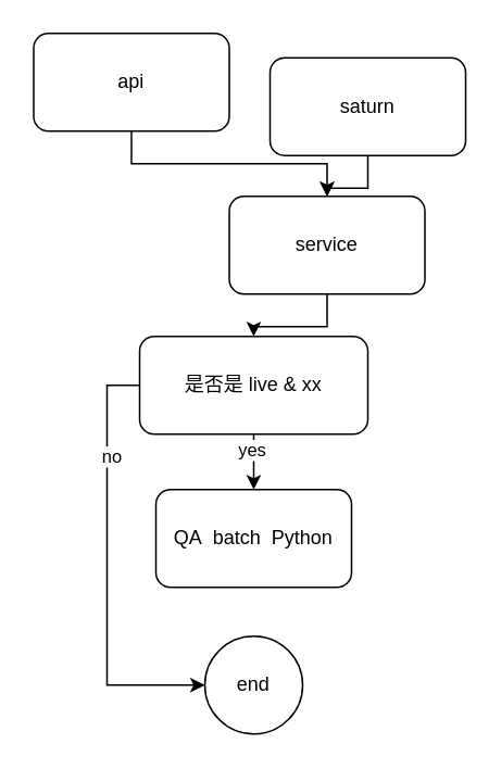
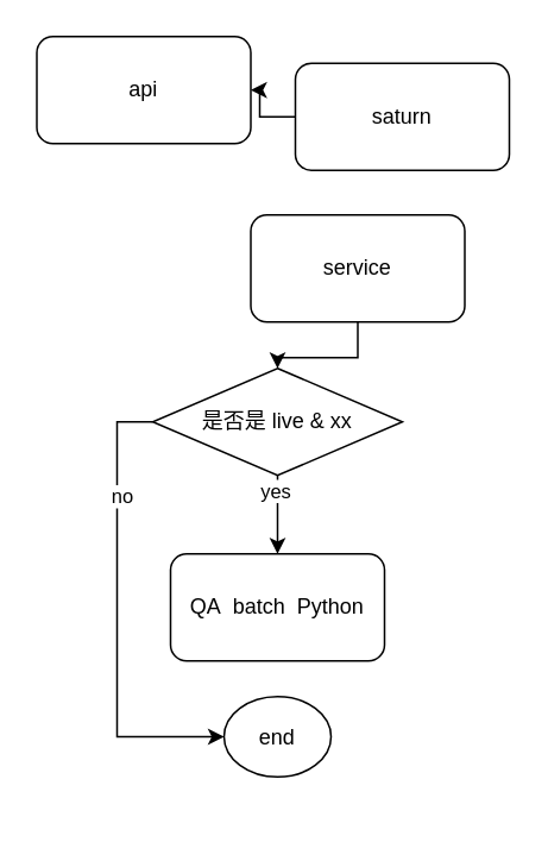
- <mxCell id="2" style="edgeStyle=orthogonalEdgeStyle;rounded=0;orthogonalLoop=1;jettySize=auto;html=1;exitX=0.5;exitY=1;exitDx=0;exitDy=0;entryX=0.5;entryY=0;entryDx=0;entryDy=0;" edge="1" parent="1" source="3" target="7"><mxGeometry relative="1" as="geometry" /></mxCell>
- <mxCell id="4" style="edgeStyle=orthogonalEdgeStyle;rounded=0;orthogonalLoop=1;jettySize=auto;html=1;entryX=0.5;entryY=0;entryDx=0;entryDy=0;" edge="1" parent="1" source="5" target="7"><mxGeometry relative="1" as="geometry" /></mxCell>
+ <mxCell id="4" style="edgeStyle=orthogonalEdgeStyle;rounded=0;orthogonalLoop=1;jettySize=auto;html=1;" edge="1" parent="1" source="5" target="3"><mxGeometry relative="1" as="geometry" /></mxCell>
- <mxCell id="12" value="是否是 live &amp;amp; xx" style="whiteSpace=wrap;html=1;rounded=1;" vertex="1" parent="1"><mxGeometry x="85" y="206" width="140" height="60" as="geometry" /></mxCell>
+ <mxCell id="12" value="是否是 live &amp;amp; xx" style="rhombus;whiteSpace=wrap;html=1;" vertex="1" parent="1"><mxGeometry x="85" y="206" width="140" height="60" as="geometry" /></mxCell>
- <mxCell id="13" value="QA&amp;nbsp; batch&amp;nbsp; Python" style="rounded=1;whiteSpace=wrap;html=1;" vertex="1" parent="1"><mxGeometry x="95" y="300" width="120" height="60" as="geometry" /></mxCell>
+ <mxCell id="13" value="QA&amp;nbsp; batch&amp;nbsp; Python" style="rounded=1;whiteSpace=wrap;html=1;" vertex="1" parent="1"><mxGeometry x="95" y="310" width="120" height="60" as="geometry" /></mxCell>
- <mxCell id="14" value="end" style="ellipse;whiteSpace=wrap;html=1;aspect=fixed;" vertex="1" parent="1"><mxGeometry x="125" y="390" width="60" height="60" as="geometry" /></mxCell>
+ <mxCell id="14" value="end" style="ellipse;whiteSpace=wrap;html=1;aspect=fixed;" vertex="1" parent="1"><mxGeometry x="125" y="390" width="60" height="45" as="geometry" /></mxCell>
